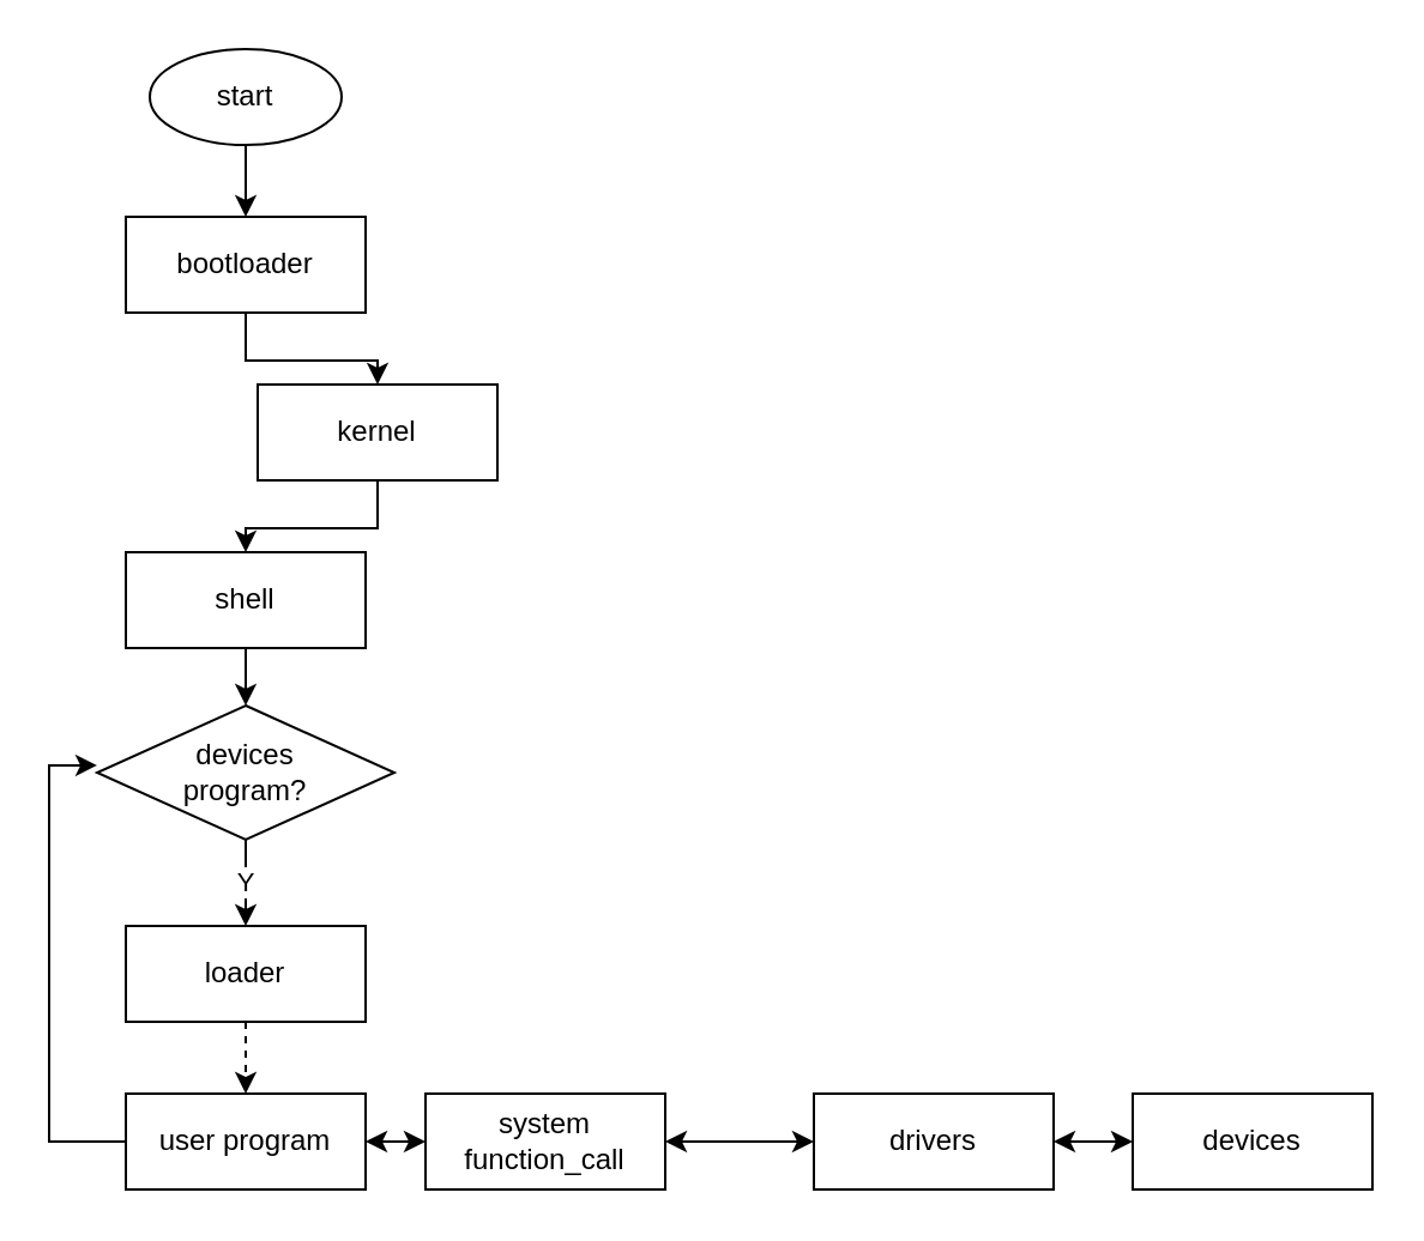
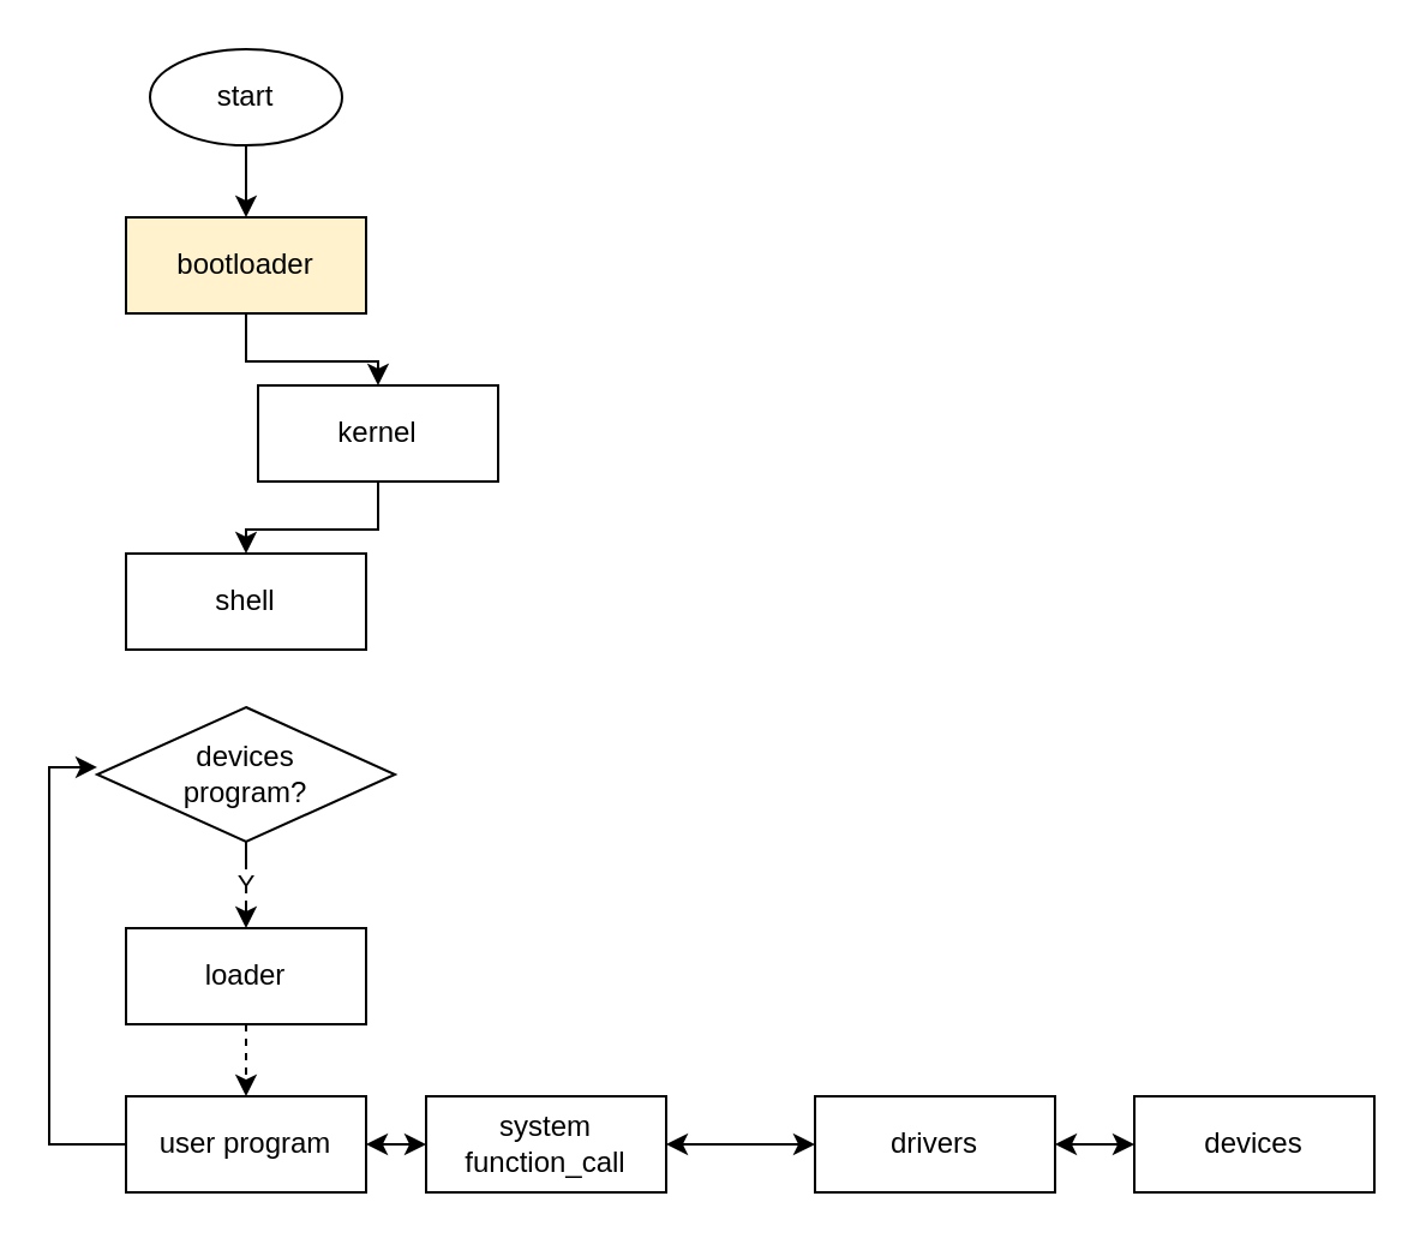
- <mxCell id="5" value="bootloader" style="rounded=0;whiteSpace=wrap;html=1;" vertex="1" parent="1"><mxGeometry x="52" y="90" width="100" height="40" as="geometry" /></mxCell>
+ <mxCell id="5" value="bootloader" style="rounded=0;whiteSpace=wrap;html=1;fillColor=#fff2cc;" vertex="1" parent="1"><mxGeometry x="52" y="90" width="100" height="40" as="geometry" /></mxCell>
- <mxCell id="8" style="edgeStyle=orthogonalEdgeStyle;rounded=0;orthogonalLoop=1;jettySize=auto;html=1;entryX=0.5;entryY=0;entryDx=0;entryDy=0;" edge="1" parent="1" source="9" target="20"><mxGeometry relative="1" as="geometry" /></mxCell>
